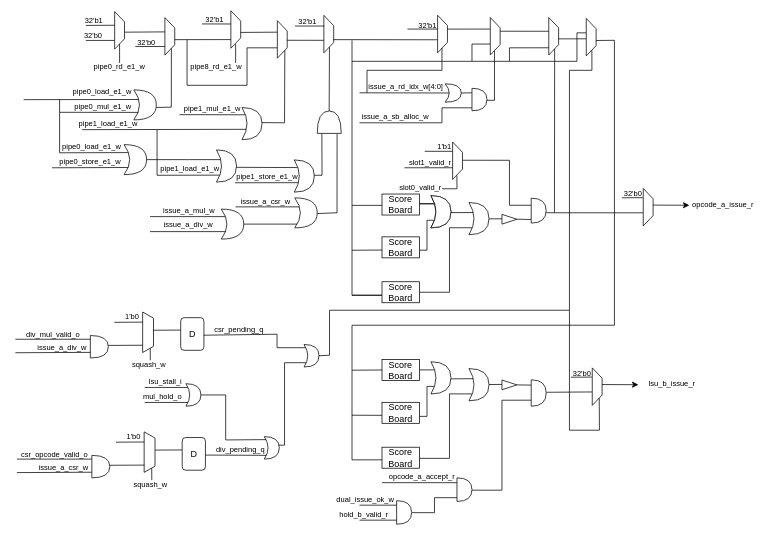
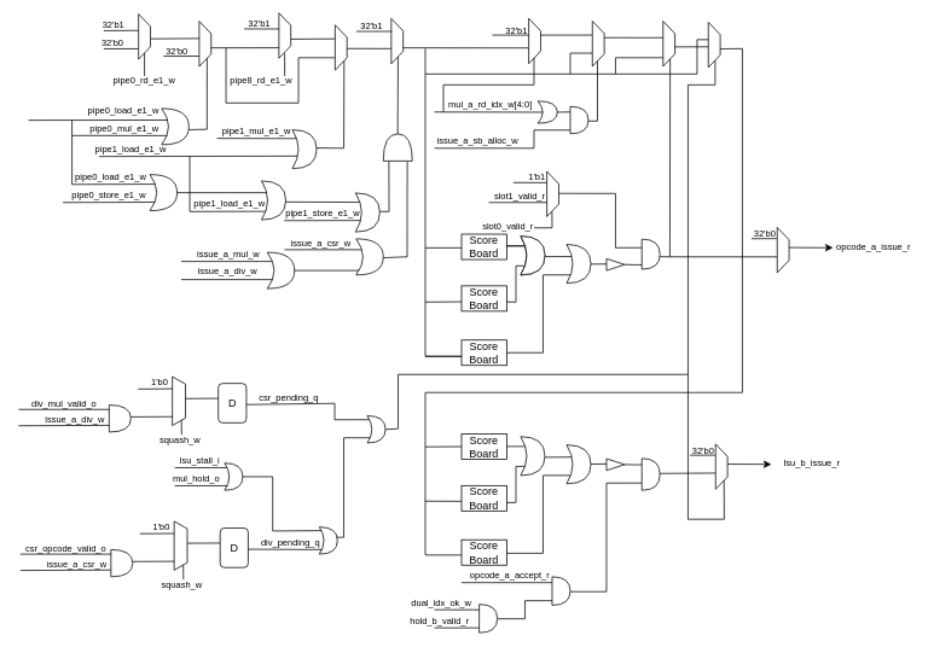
- <mxCell id="90" value="&lt;font style=&quot;font-size: 10px;&quot;&gt;issue_a_rd_idx_w[4:0]&lt;/font&gt;" style="text;strokeColor=none;align=center;fillColor=none;html=1;verticalAlign=middle;whiteSpace=wrap;rounded=0;" vertex="1" parent="1"><mxGeometry x="492.75" y="110" width="95.5" height="10" as="geometry" /></mxCell>
+ <mxCell id="90" value="&lt;font style=&quot;font-size: 10px;&quot;&gt;mul_a_rd_idx_w[4:0]&lt;/font&gt;" style="text;strokeColor=none;align=center;fillColor=none;html=1;verticalAlign=middle;whiteSpace=wrap;rounded=0;" vertex="1" parent="1"><mxGeometry x="492.75" y="110" width="95.5" height="10" as="geometry" /></mxCell>
- <mxCell id="175" value="&lt;font style=&quot;font-size: 10px;&quot;&gt;dual_issue_ok_w&lt;/font&gt;" style="text;strokeColor=none;align=center;fillColor=none;html=1;verticalAlign=middle;whiteSpace=wrap;rounded=0;" vertex="1" parent="1"><mxGeometry x="446.5" y="660" width="79.5" height="10" as="geometry" /></mxCell>
+ <mxCell id="175" value="&lt;font style=&quot;font-size: 10px;&quot;&gt;dual_idx_ok_w&lt;/font&gt;" style="text;strokeColor=none;align=center;fillColor=none;html=1;verticalAlign=middle;whiteSpace=wrap;rounded=0;" vertex="1" parent="1"><mxGeometry x="446.5" y="660" width="79.5" height="10" as="geometry" /></mxCell>
